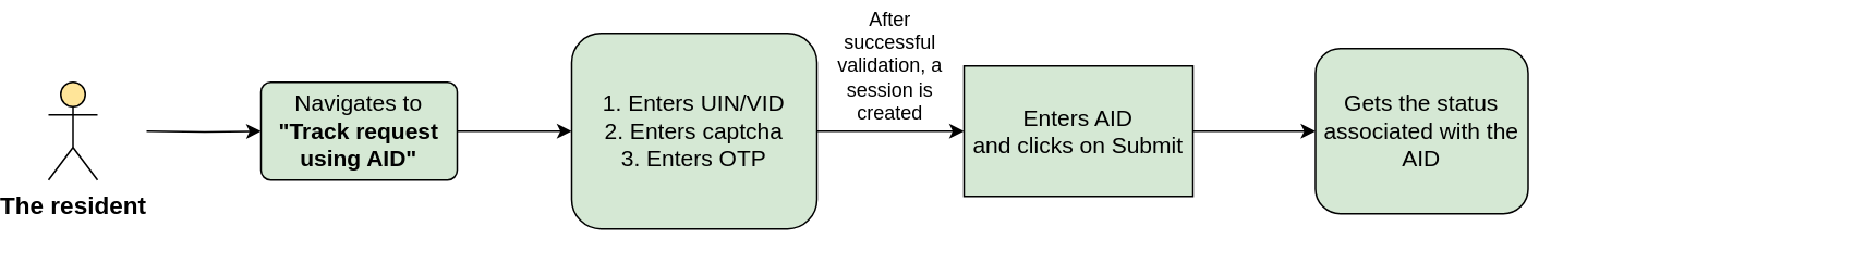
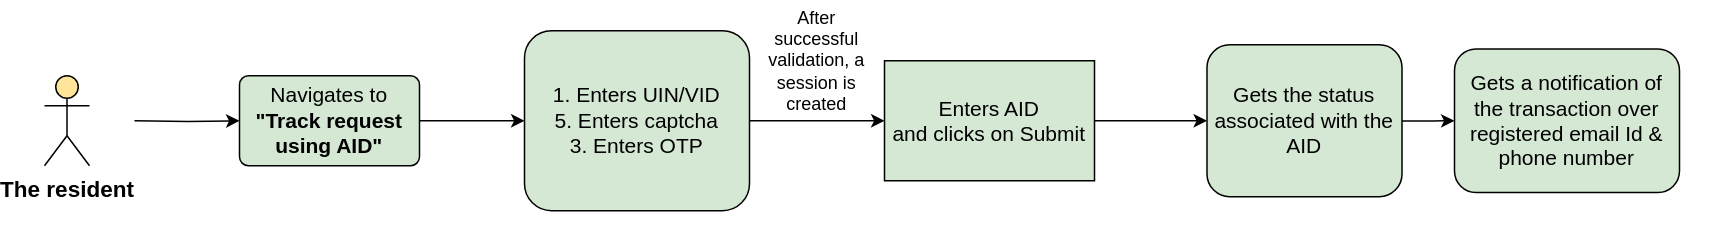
- <mxCell id="7" value="&lt;font style=&quot;font-size: 14px&quot;&gt;1. Enters UIN/VID&lt;br&gt;2. Enters captcha&lt;br&gt;3. Enters OTP&lt;/font&gt;" style="rounded=1;whiteSpace=wrap;html=1;fillColor=#D5E8D4;" vertex="1" parent="1"><mxGeometry x="340" y="20" width="150" height="120" as="geometry" /></mxCell>
+ <mxCell id="7" value="&lt;font style=&quot;font-size: 14px&quot;&gt;1. Enters UIN/VID&lt;br&gt;5. Enters captcha&lt;br&gt;3. Enters OTP&lt;/font&gt;" style="rounded=1;whiteSpace=wrap;html=1;fillColor=#D5E8D4;" vertex="1" parent="1"><mxGeometry x="340" y="20" width="150" height="120" as="geometry" /></mxCell>
+ <mxCell id="10" value="" style="edgeStyle=orthogonalEdgeStyle;rounded=0;orthogonalLoop=1;jettySize=auto;html=1;" edge="1" parent="1" source="11" target="13"><mxGeometry relative="1" as="geometry" /></mxCell>
+ <mxCell id="13" value="&lt;font style=&quot;font-size: 14px&quot;&gt;Gets a notification of the transaction over registered email Id &amp;amp; phone number&lt;/font&gt;" style="rounded=1;whiteSpace=wrap;html=1;fillColor=#D5E8D4;shadow=0;" vertex="1" parent="1"><mxGeometry x="960" y="32.19" width="150" height="95.62" as="geometry" /></mxCell>
